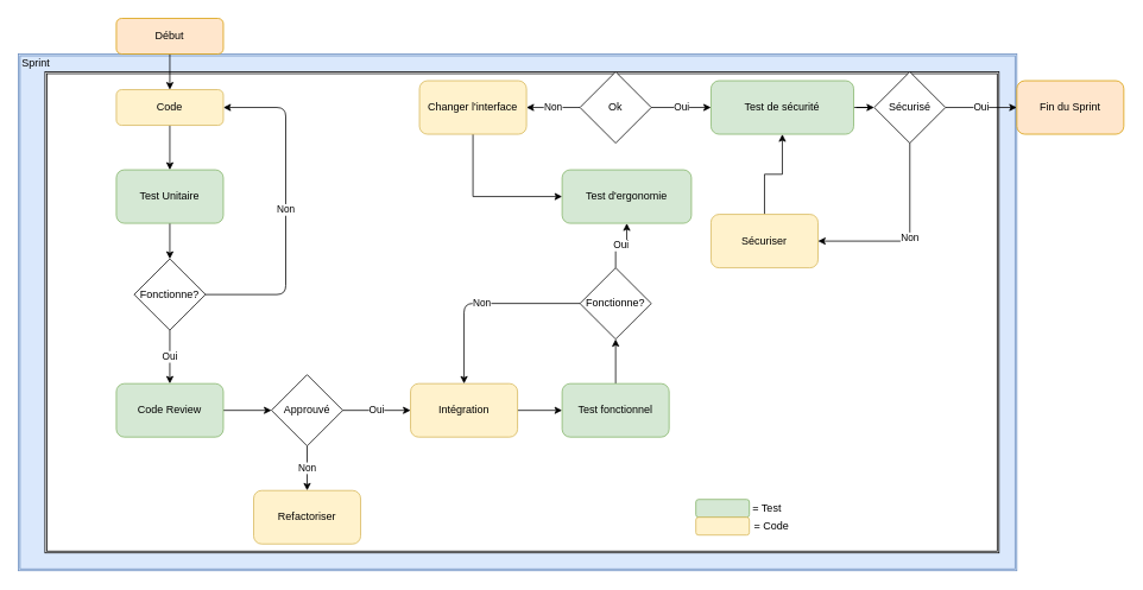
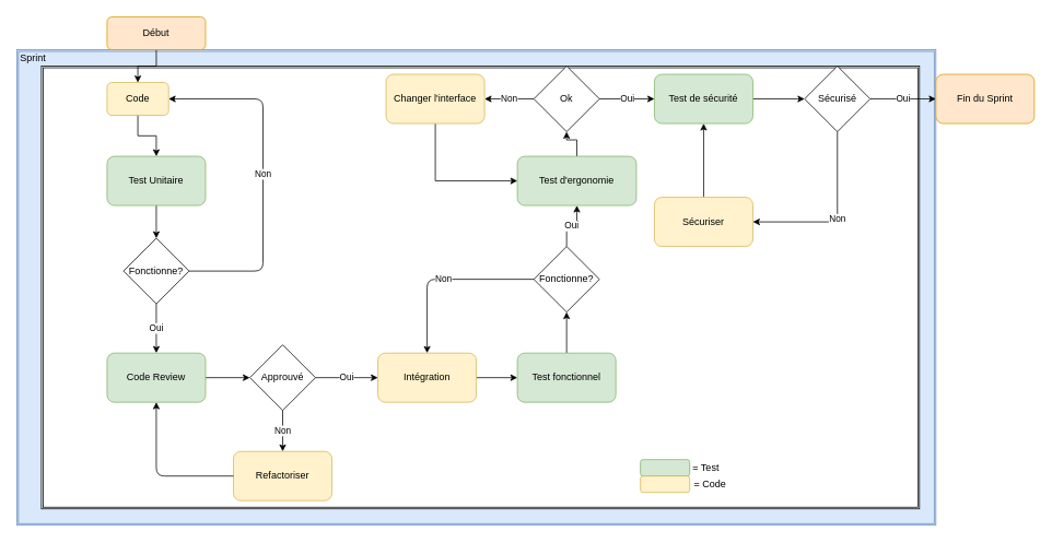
- <mxCell id="26" value="Code" style="rounded=1;whiteSpace=wrap;html=1;fontSize=12;glass=0;strokeWidth=1;shadow=0;fillColor=#fff2cc;strokeColor=#d6b656;" vertex="1" parent="1"><mxGeometry x="130" y="100" width="120" height="40" as="geometry" /></mxCell>
+ <mxCell id="26" value="Code" style="rounded=1;whiteSpace=wrap;html=1;fontSize=12;glass=0;strokeWidth=1;shadow=0;fillColor=#fff2cc;strokeColor=#d6b656;" vertex="1" parent="1"><mxGeometry x="130" y="100" width="75" height="40" as="geometry" /></mxCell>
- <mxCell id="34" value="Test de sécurité" style="rounded=1;whiteSpace=wrap;html=1;fillColor=#d5e8d4;strokeColor=#82b366;" vertex="1" parent="1"><mxGeometry x="797" y="90" width="160" height="60" as="geometry" /></mxCell>
+ <mxCell id="34" value="Test de sécurité" style="rounded=1;whiteSpace=wrap;html=1;fillColor=#d5e8d4;strokeColor=#82b366;" vertex="1" parent="1"><mxGeometry x="797" y="90" width="120" height="60" as="geometry" /></mxCell>
+ <mxCell id="28" value="" style="edgeStyle=orthogonalEdgeStyle;rounded=0;orthogonalLoop=1;jettySize=auto;html=1;" edge="1" parent="1" source="29" target="32"><mxGeometry relative="1" as="geometry" /></mxCell>
+ <mxCell id="22" value="" style="endArrow=classic;html=1;exitX=0;exitY=0.5;exitDx=0;exitDy=0;entryX=0.5;entryY=1;entryDx=0;entryDy=0;" edge="1" parent="1" source="21" target="13"><mxGeometry width="50" height="50" relative="1" as="geometry"><mxPoint x="420" y="360" as="sourcePoint" /><mxPoint x="470" y="310" as="targetPoint" /><Array as="points"><mxPoint x="190" y="580" /></Array></mxGeometry></mxCell>
